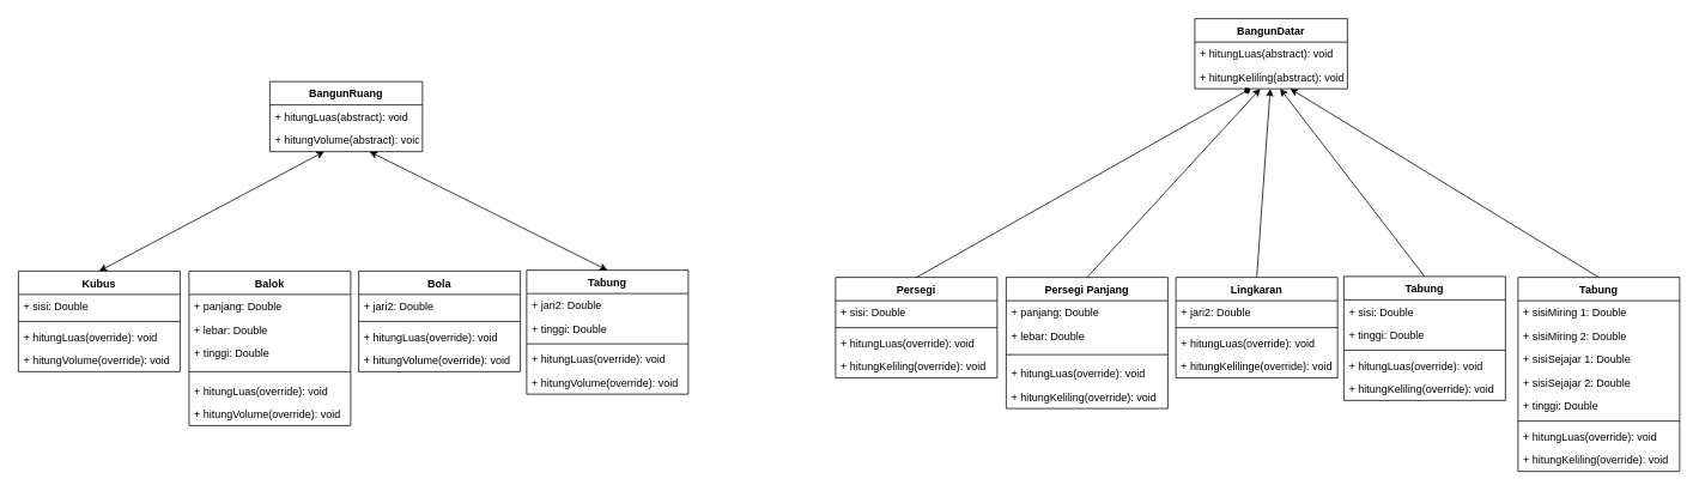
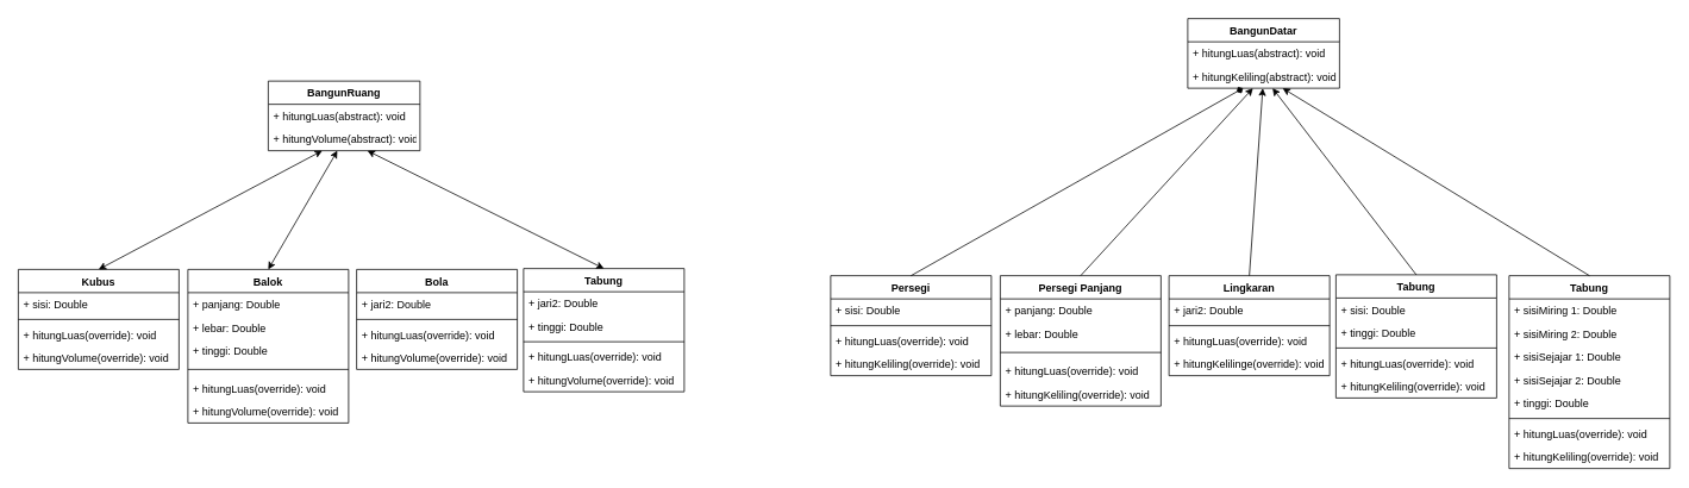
+ <mxCell id="68" value="" style="endArrow=classic;startArrow=classic;html=1;rounded=0;exitX=0.5;exitY=0;exitDx=0;exitDy=0;" edge="1" parent="1" source="13" target="4"><mxGeometry width="50" height="50" relative="1" as="geometry"><mxPoint x="499" y="311" as="sourcePoint" /><mxPoint x="404.26" y="178" as="targetPoint" /></mxGeometry></mxCell>
